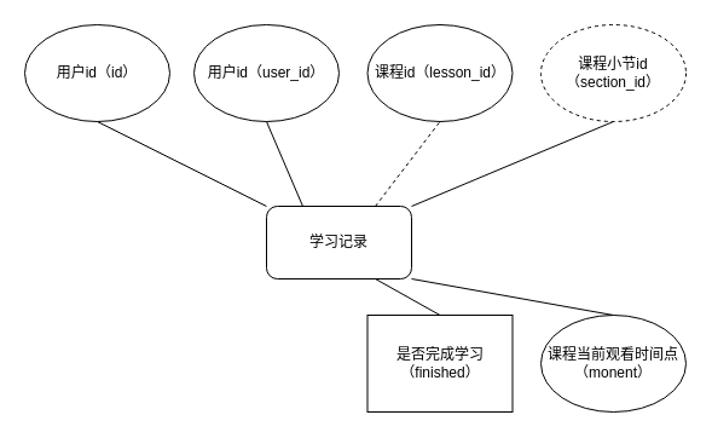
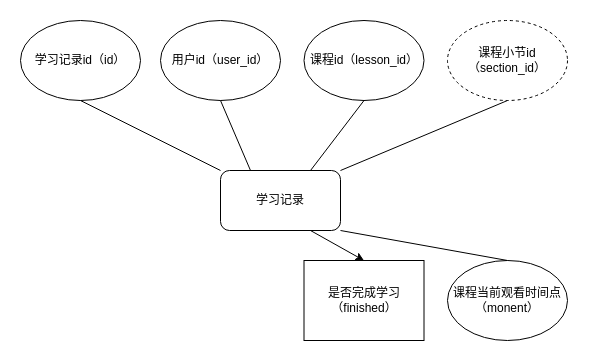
- <mxCell id="2" value="用户id（id）" style="ellipse;whiteSpace=wrap;html=1;" vertex="1" parent="1"><mxGeometry x="20" y="20" width="120" height="80" as="geometry" /></mxCell>
+ <mxCell id="2" value="学习记录id（id）" style="ellipse;whiteSpace=wrap;html=1;" vertex="1" parent="1"><mxGeometry x="20" y="20" width="120" height="80" as="geometry" /></mxCell>
- <mxCell id="8" value="" style="endArrow=none;html=1;rounded=0;entryX=0.5;entryY=1;entryDx=0;entryDy=0;exitX=0.75;exitY=0;exitDx=0;exitDy=0;dashed=1;" edge="1" parent="1" source="5" target="7"><mxGeometry width="50" height="50" relative="1" as="geometry"><mxPoint x="260" y="180" as="sourcePoint" /><mxPoint x="240" y="110" as="targetPoint" /></mxGeometry></mxCell>
+ <mxCell id="8" value="" style="endArrow=none;html=1;rounded=0;entryX=0.5;entryY=1;entryDx=0;entryDy=0;exitX=0.75;exitY=0;exitDx=0;exitDy=0;" edge="1" parent="1" source="5" target="7"><mxGeometry width="50" height="50" relative="1" as="geometry"><mxPoint x="260" y="180" as="sourcePoint" /><mxPoint x="240" y="110" as="targetPoint" /></mxGeometry></mxCell>
- <mxCell id="14" value="" style="endArrow=none;html=1;rounded=0;entryX=0.5;entryY=0;entryDx=0;entryDy=0;exitX=0.75;exitY=1;exitDx=0;exitDy=0;" edge="1" parent="1" target="13" source="5"><mxGeometry width="50" height="50" relative="1" as="geometry"><mxPoint x="196.5" y="230" as="sourcePoint" /><mxPoint x="603.5" y="240" as="targetPoint" /></mxGeometry></mxCell>
+ <mxCell id="14" value="" style="endArrow=classic;html=1;rounded=0;entryX=0.5;entryY=0;entryDx=0;entryDy=0;exitX=0.75;exitY=1;exitDx=0;exitDy=0;" edge="1" parent="1" target="13" source="5"><mxGeometry width="50" height="50" relative="1" as="geometry"><mxPoint x="196.5" y="230" as="sourcePoint" /><mxPoint x="603.5" y="240" as="targetPoint" /></mxGeometry></mxCell>
